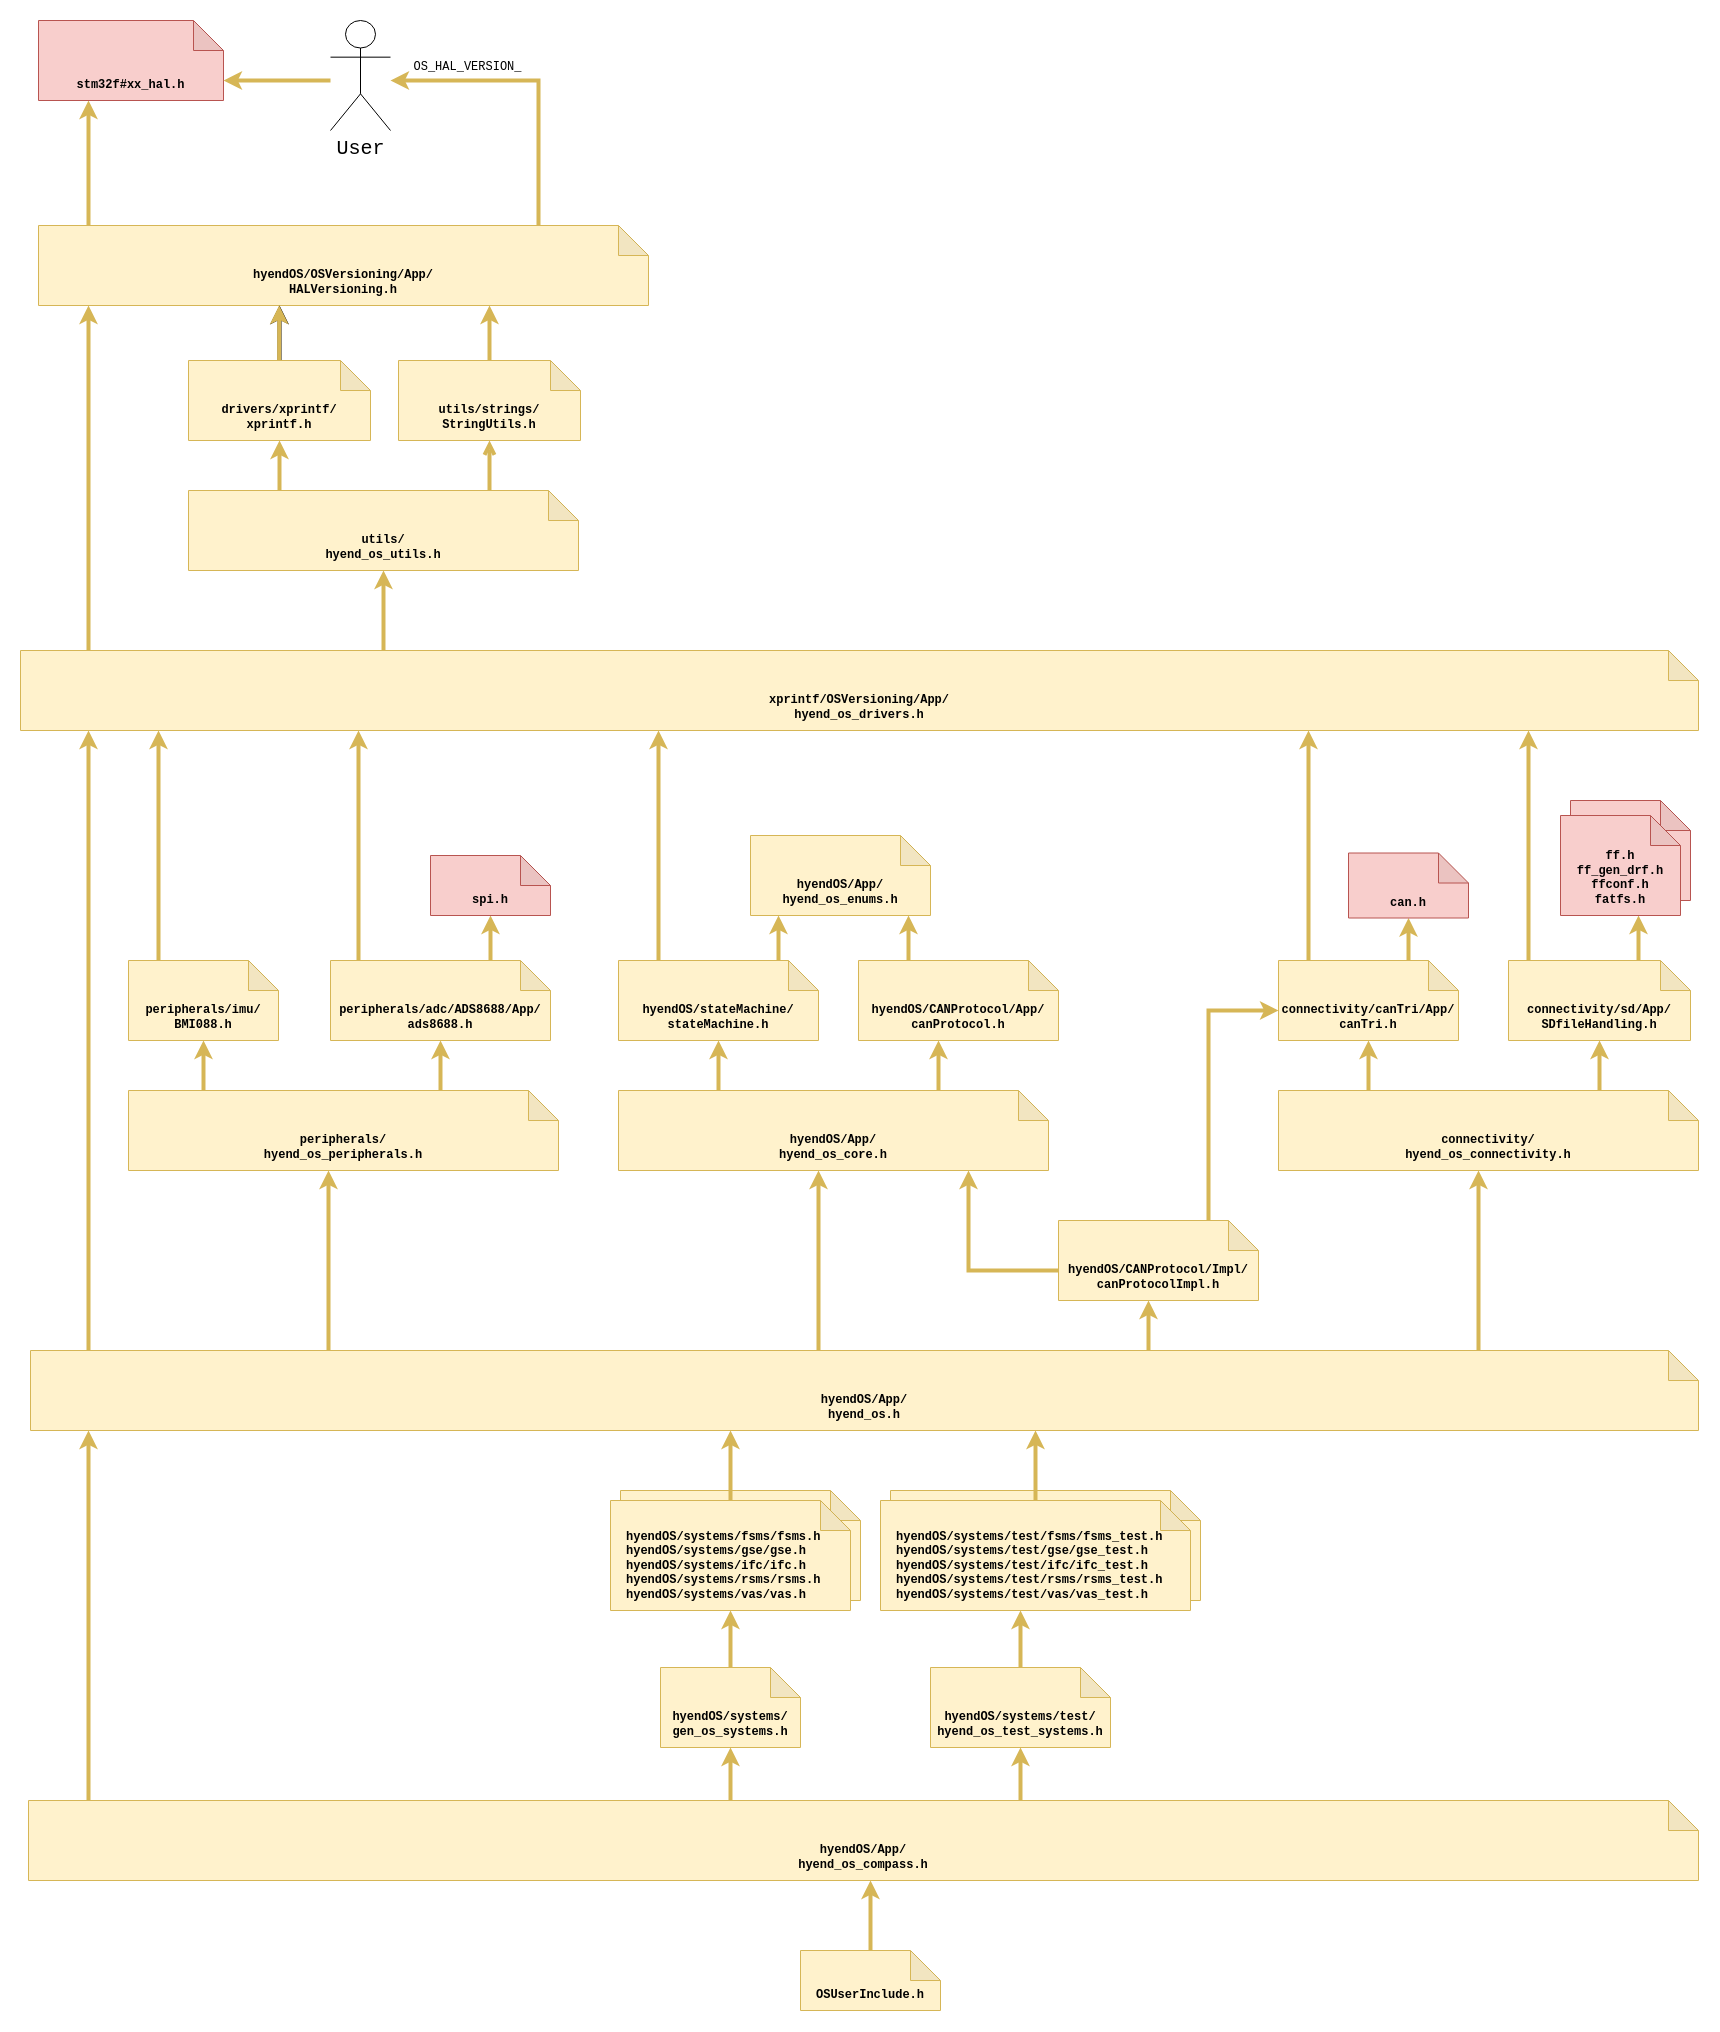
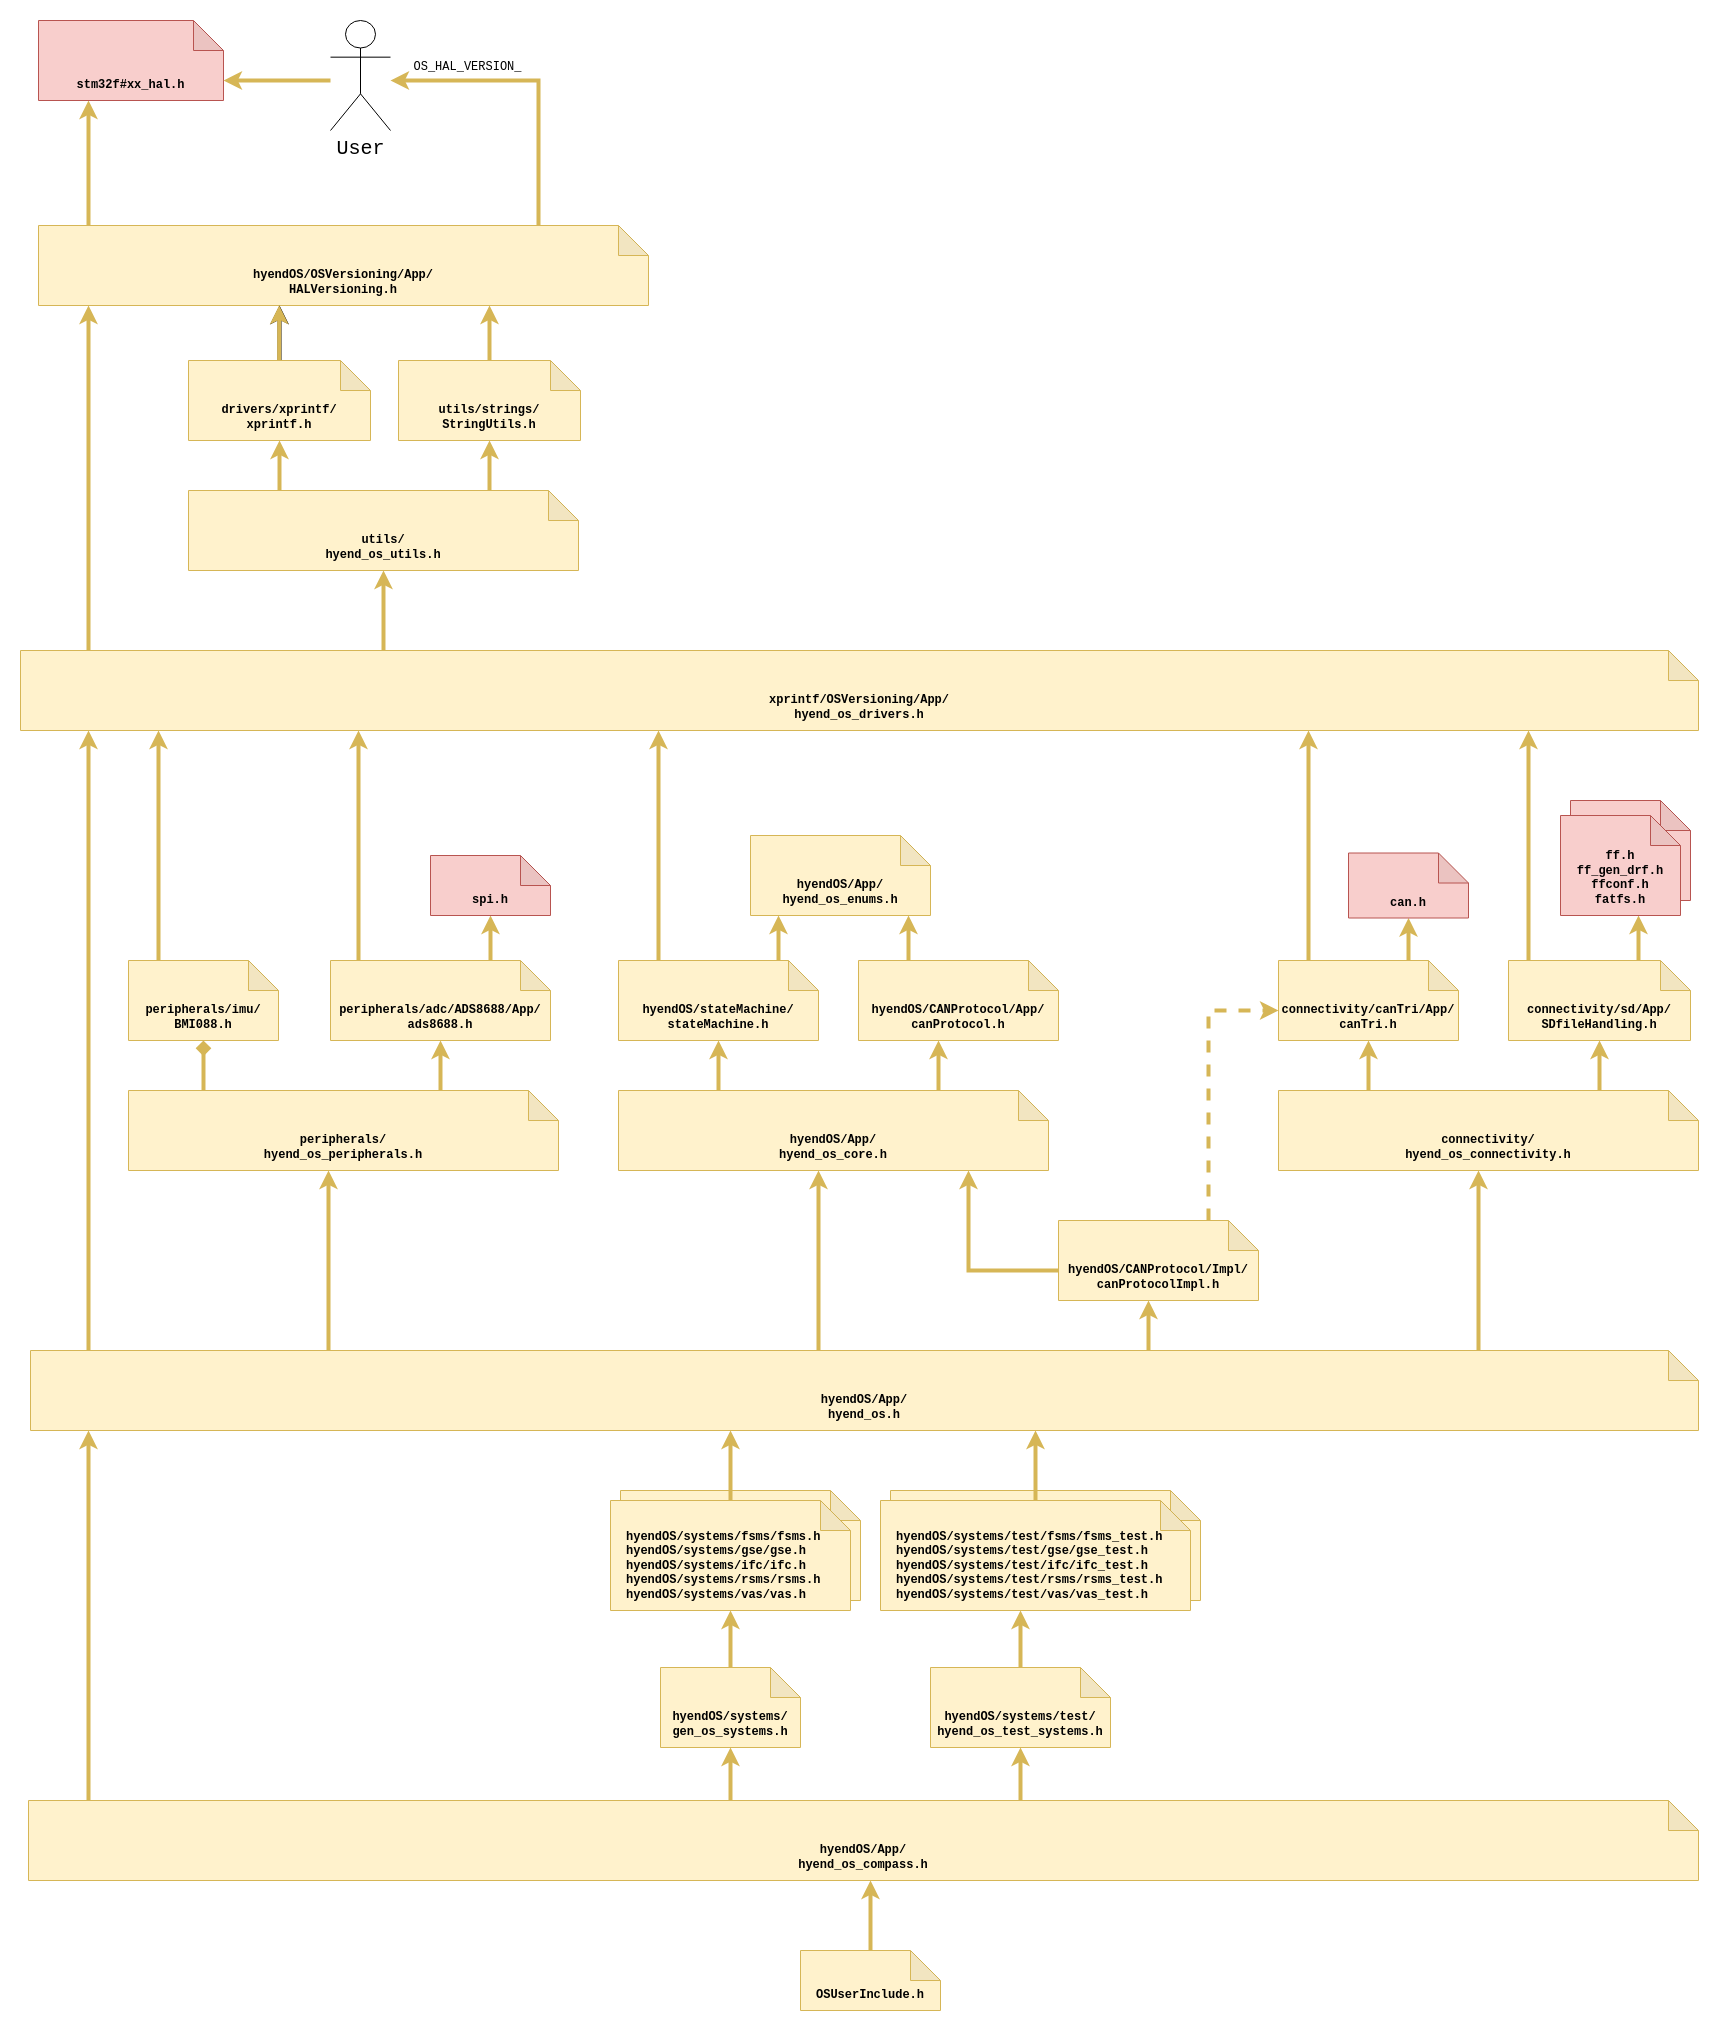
- <mxCell id="76" style="edgeStyle=orthogonalEdgeStyle;rounded=0;orthogonalLoop=1;jettySize=auto;html=1;strokeWidth=4;fillColor=#fff2cc;strokeColor=#d6b656;endArrow=open;" edge="1" parent="1" source="77" target="74"><mxGeometry relative="1" as="geometry"><Array as="points"><mxPoint x="489" y="480" /><mxPoint x="489" y="480" /></Array></mxGeometry></mxCell>
+ <mxCell id="76" style="edgeStyle=orthogonalEdgeStyle;rounded=0;orthogonalLoop=1;jettySize=auto;html=1;strokeWidth=4;fillColor=#fff2cc;strokeColor=#d6b656;" edge="1" parent="1" source="77" target="74"><mxGeometry relative="1" as="geometry"><Array as="points"><mxPoint x="489" y="480" /><mxPoint x="489" y="480" /></Array></mxGeometry></mxCell>
- <mxCell id="23" style="edgeStyle=orthogonalEdgeStyle;rounded=0;orthogonalLoop=1;jettySize=auto;html=1;fontFamily=Courier New;fontSize=12;strokeWidth=4;fillColor=#fff2cc;strokeColor=#d6b656;" parent="1" source="25" target="40" edge="1"><mxGeometry relative="1" as="geometry"><Array as="points"><mxPoint x="1208" y="1010" /></Array></mxGeometry></mxCell>
+ <mxCell id="23" style="edgeStyle=orthogonalEdgeStyle;rounded=0;orthogonalLoop=1;jettySize=auto;html=1;fontFamily=Courier New;fontSize=12;strokeWidth=4;fillColor=#fff2cc;strokeColor=#d6b656;dashed=1;" parent="1" source="25" target="40" edge="1"><mxGeometry relative="1" as="geometry"><Array as="points"><mxPoint x="1208" y="1010" /></Array></mxGeometry></mxCell>
- <mxCell id="15" style="edgeStyle=orthogonalEdgeStyle;rounded=0;orthogonalLoop=1;jettySize=auto;html=1;strokeWidth=4;fillColor=#fff2cc;strokeColor=#d6b656;" edge="1" parent="1" source="17" target="33"><mxGeometry relative="1" as="geometry"><Array as="points"><mxPoint x="203" y="1070" /><mxPoint x="203" y="1070" /></Array></mxGeometry></mxCell>
+ <mxCell id="15" style="edgeStyle=orthogonalEdgeStyle;rounded=0;orthogonalLoop=1;jettySize=auto;html=1;strokeWidth=4;fillColor=#fff2cc;strokeColor=#d6b656;endArrow=diamond;" edge="1" parent="1" source="17" target="33"><mxGeometry relative="1" as="geometry"><Array as="points"><mxPoint x="203" y="1070" /><mxPoint x="203" y="1070" /></Array></mxGeometry></mxCell>
